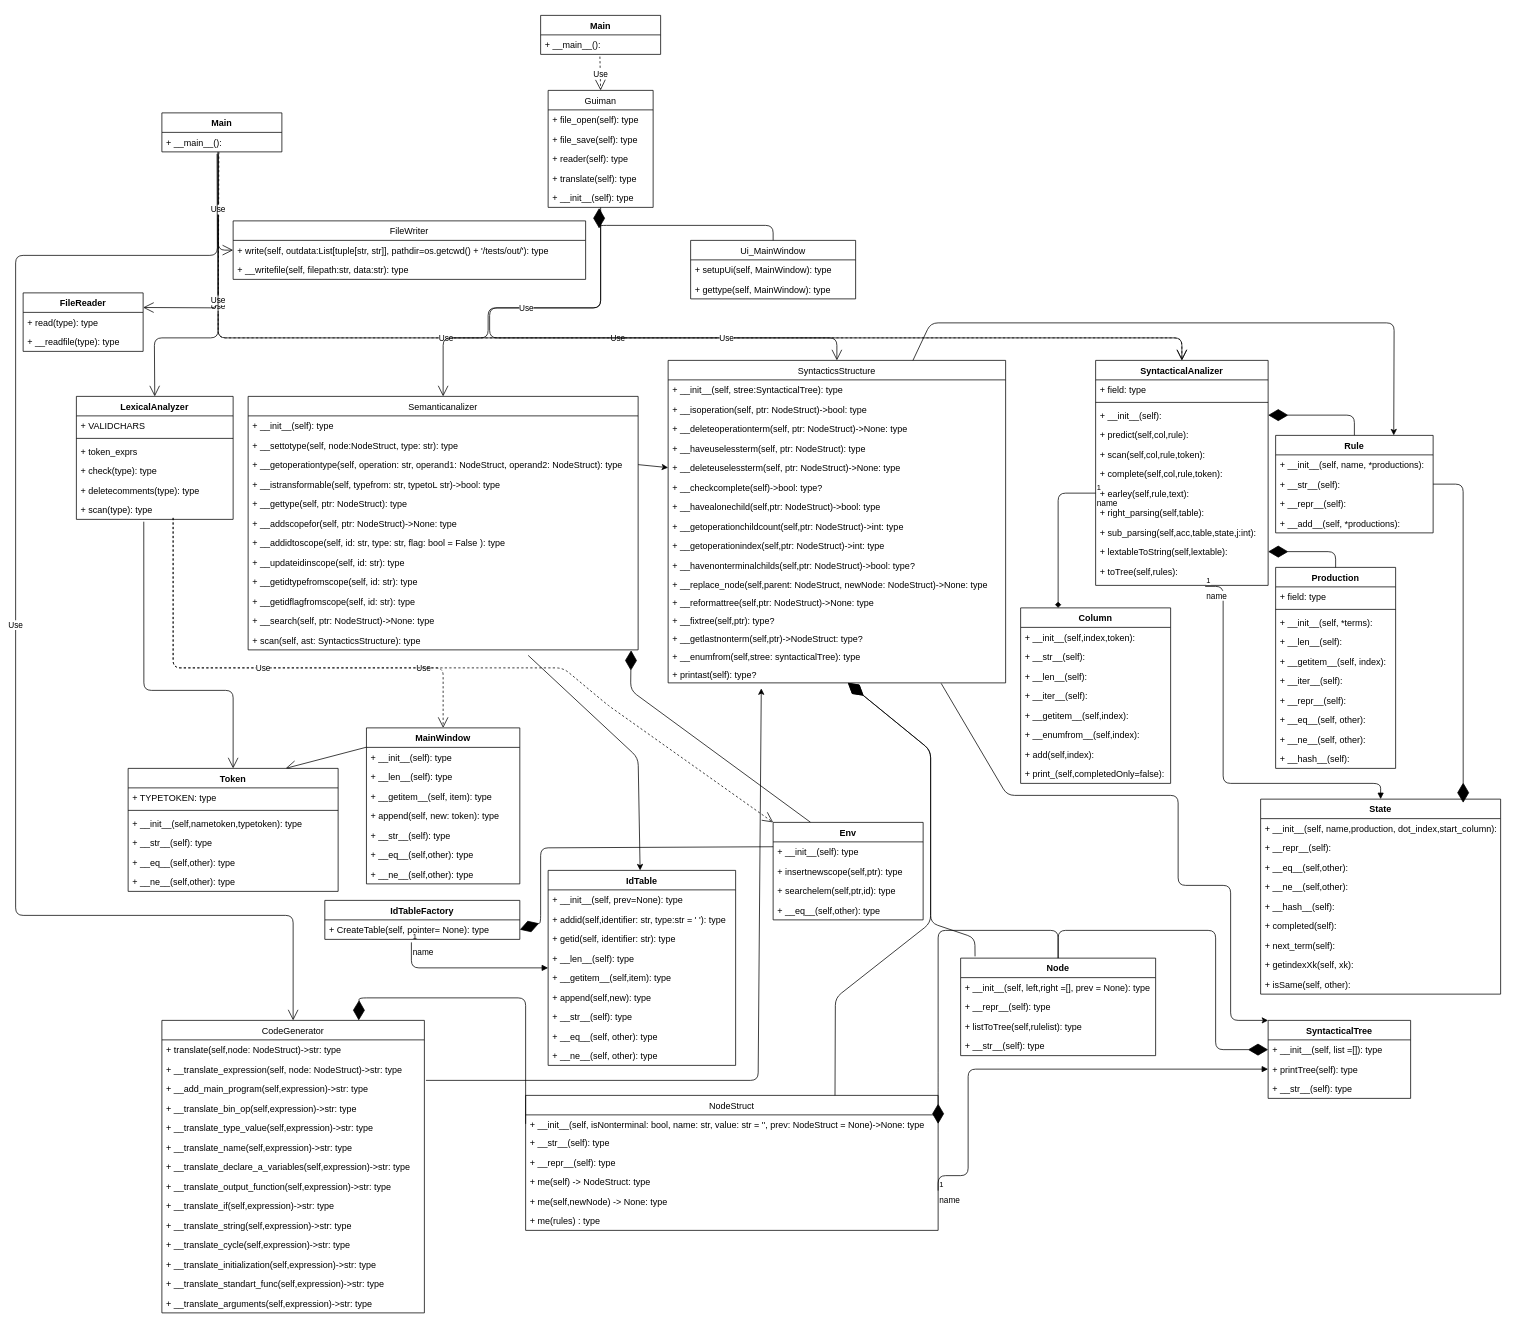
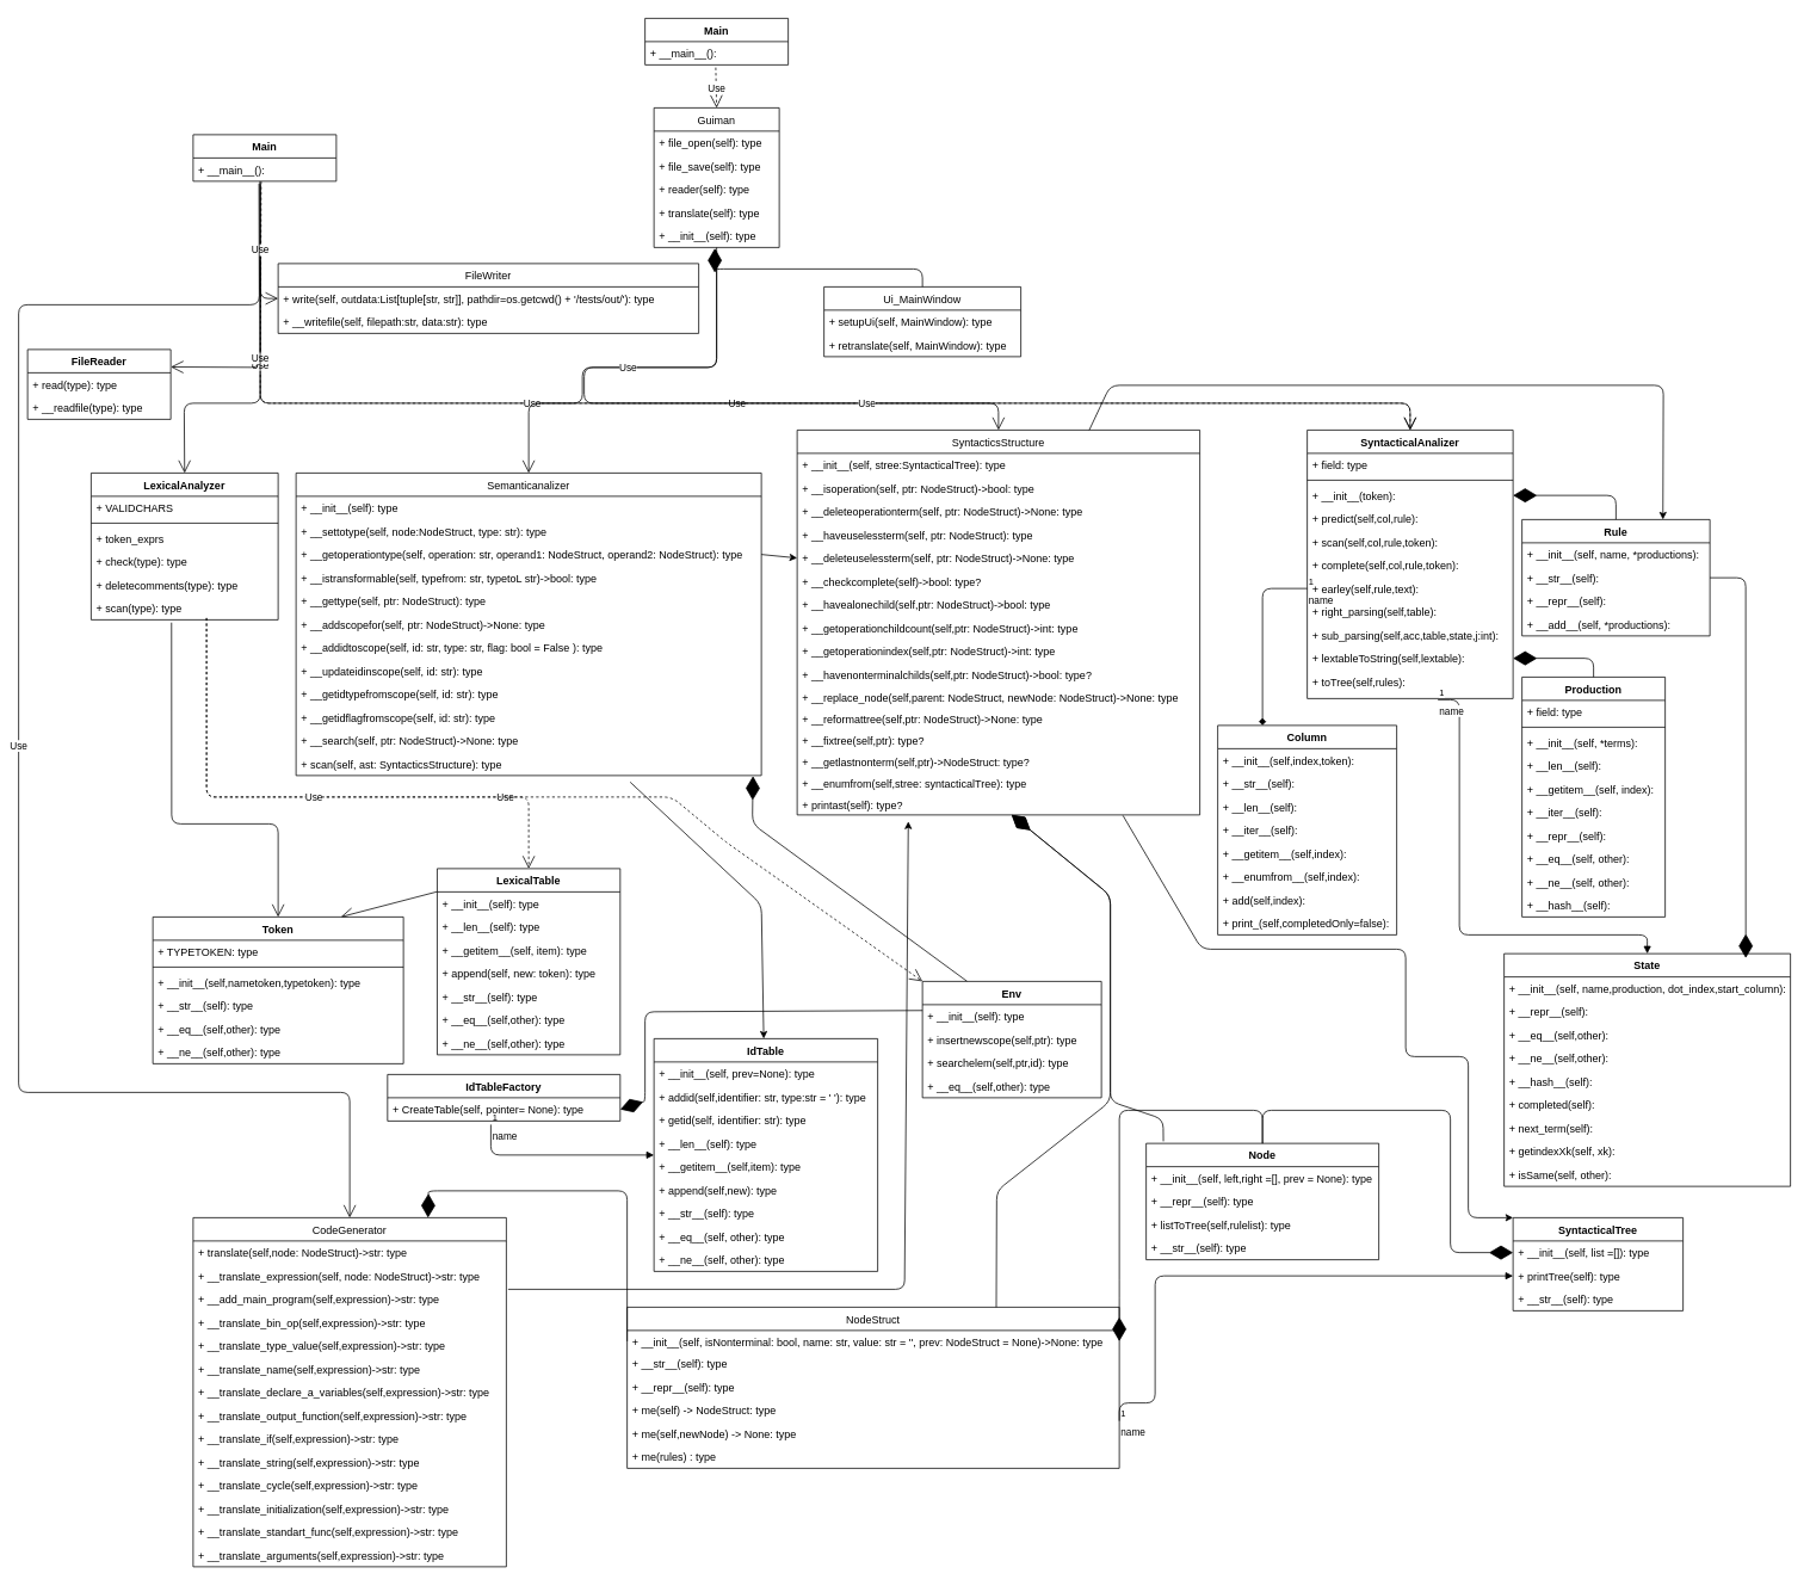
- <mxCell id="20" value="+ gettype(self, MainWindow): type" style="text;strokeColor=none;fillColor=none;align=left;verticalAlign=top;spacingLeft=4;spacingRight=4;overflow=hidden;rotatable=0;points=[[0,0.5],[1,0.5]];portConstraint=eastwest;" parent="18" vertex="1"><mxGeometry y="52" width="220" height="26" as="geometry" /></mxCell>
+ <mxCell id="20" value="+ retranslate(self, MainWindow): type" style="text;strokeColor=none;fillColor=none;align=left;verticalAlign=top;spacingLeft=4;spacingRight=4;overflow=hidden;rotatable=0;points=[[0,0.5],[1,0.5]];portConstraint=eastwest;" parent="18" vertex="1"><mxGeometry y="52" width="220" height="26" as="geometry" /></mxCell>
- <mxCell id="71" value="+ __init__(self):" style="text;strokeColor=none;fillColor=none;align=left;verticalAlign=top;spacingLeft=4;spacingRight=4;overflow=hidden;rotatable=0;points=[[0,0.5],[1,0.5]];portConstraint=eastwest;" parent="68" vertex="1"><mxGeometry y="60" width="230" height="26" as="geometry" /></mxCell>
+ <mxCell id="71" value="+ __init__(token):" style="text;strokeColor=none;fillColor=none;align=left;verticalAlign=top;spacingLeft=4;spacingRight=4;overflow=hidden;rotatable=0;points=[[0,0.5],[1,0.5]];portConstraint=eastwest;" parent="68" vertex="1"><mxGeometry y="60" width="230" height="26" as="geometry" /></mxCell>
- <mxCell id="146" value="MainWindow" style="swimlane;fontStyle=1;align=center;verticalAlign=top;childLayout=stackLayout;horizontal=1;startSize=26;horizontalStack=0;resizeParent=1;resizeParentMax=0;resizeLast=0;collapsible=1;marginBottom=0;" parent="1" vertex="1"><mxGeometry x="487.75" y="970" width="204.5" height="208" as="geometry" /></mxCell>
+ <mxCell id="146" value="LexicalTable" style="swimlane;fontStyle=1;align=center;verticalAlign=top;childLayout=stackLayout;horizontal=1;startSize=26;horizontalStack=0;resizeParent=1;resizeParentMax=0;resizeLast=0;collapsible=1;marginBottom=0;" parent="1" vertex="1"><mxGeometry x="487.75" y="970" width="204.5" height="208" as="geometry" /></mxCell>
